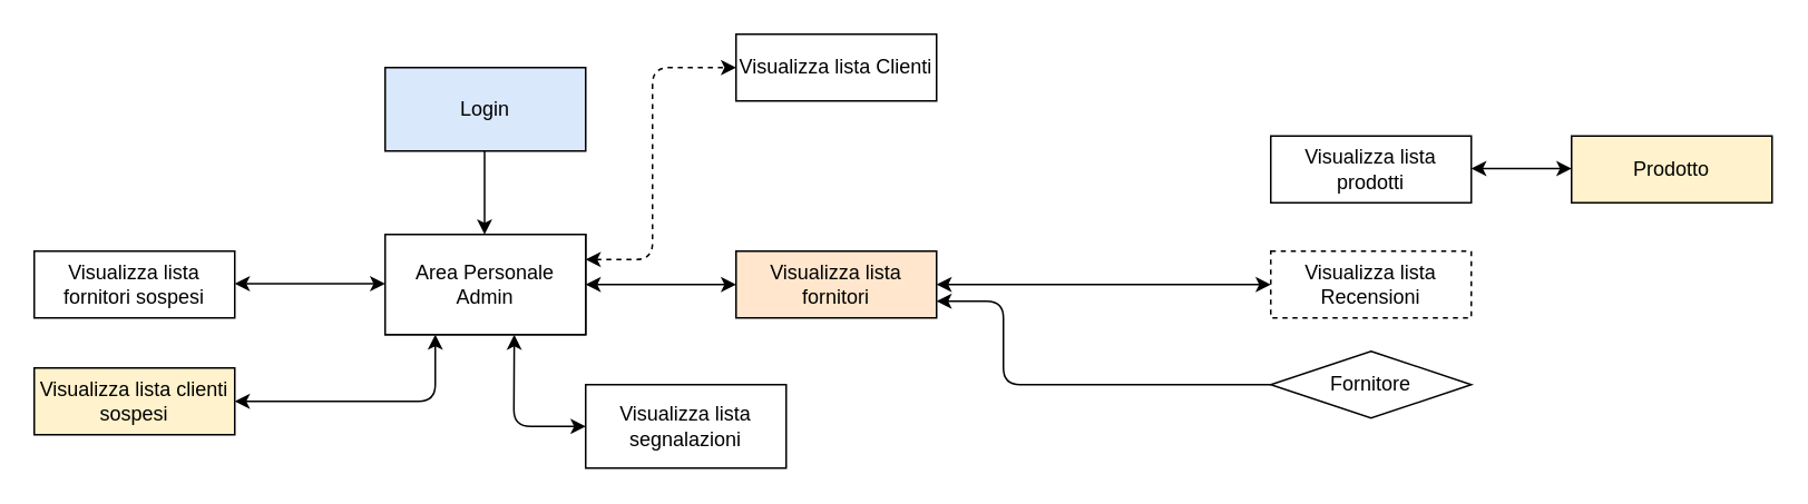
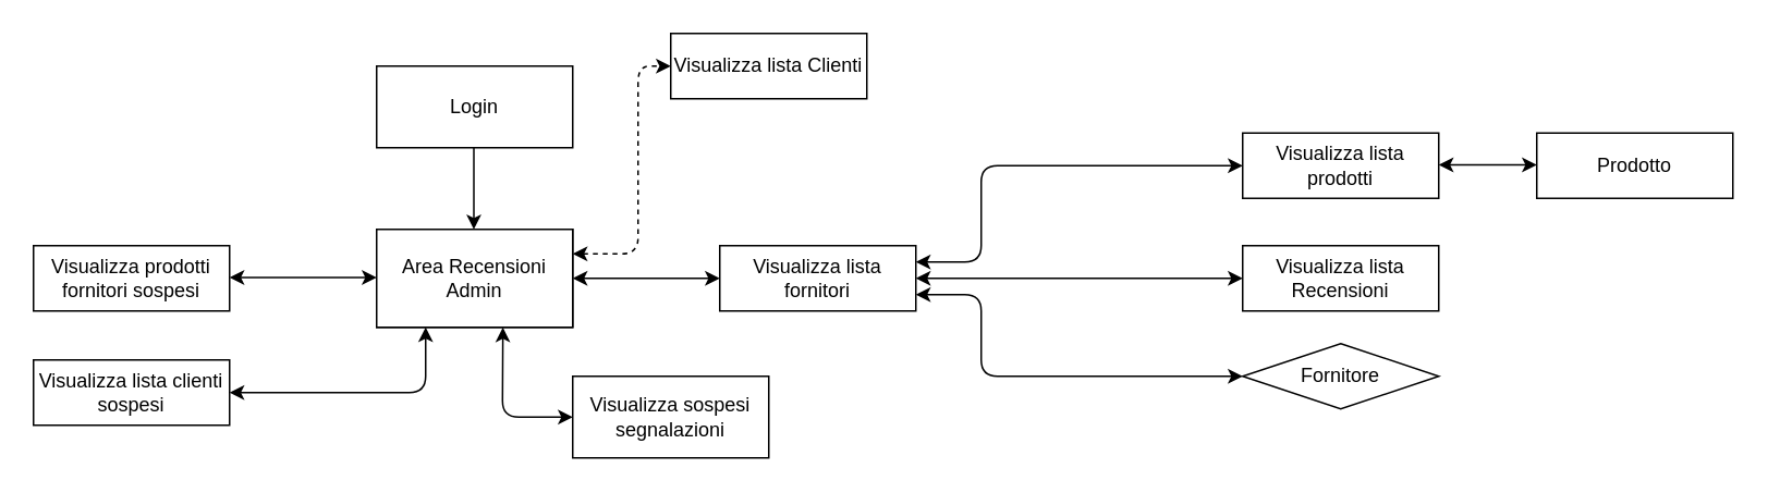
- <mxCell id="17" value="Visualizza lista Clienti" style="rounded=0;whiteSpace=wrap;html=1;" parent="1" vertex="1"><mxGeometry x="440" y="20" width="120" height="40" as="geometry" /></mxCell>
+ <mxCell id="17" value="Visualizza lista Clienti" style="rounded=0;whiteSpace=wrap;html=1;" parent="1" vertex="1"><mxGeometry x="410" y="20" width="120" height="40" as="geometry" /></mxCell>
- <mxCell id="2" value="Login" style="rounded=0;whiteSpace=wrap;html=1;fillColor=#dae8fc;" parent="1" vertex="1"><mxGeometry x="230" y="40" width="120" height="50" as="geometry" /></mxCell>
+ <mxCell id="2" value="Login" style="rounded=0;whiteSpace=wrap;html=1;" parent="1" vertex="1"><mxGeometry x="230" y="40" width="120" height="50" as="geometry" /></mxCell>
+ <mxCell id="8" value="" style="endArrow=classic;startArrow=classic;html=1;exitX=1;exitY=0.25;exitDx=0;exitDy=0;entryX=0;entryY=0.5;entryDx=0;entryDy=0;" parent="1" source="5" target="6" edge="1"><mxGeometry width="50" height="50" relative="1" as="geometry"><mxPoint x="380" y="320" as="sourcePoint" /><mxPoint x="430" y="270" as="targetPoint" /><Array as="points"><mxPoint x="600" y="160" /><mxPoint x="600" y="101" /></Array></mxGeometry></mxCell>
- <mxCell id="9" value="Prodotto" style="rounded=0;whiteSpace=wrap;html=1;fillColor=#fff2cc;" parent="1" vertex="1"><mxGeometry x="940" y="81" width="120" height="40" as="geometry" /></mxCell>
+ <mxCell id="9" value="Prodotto" style="rounded=0;whiteSpace=wrap;html=1;" parent="1" vertex="1"><mxGeometry x="940" y="81" width="120" height="40" as="geometry" /></mxCell>
- <mxCell id="19" value="Visualizza lista fornitori sospesi" style="rounded=0;whiteSpace=wrap;html=1;" parent="1" vertex="1"><mxGeometry x="20" y="150" width="120" height="40" as="geometry" /></mxCell>
+ <mxCell id="19" value="Visualizza prodotti fornitori sospesi" style="rounded=0;whiteSpace=wrap;html=1;" parent="1" vertex="1"><mxGeometry x="20" y="150" width="120" height="40" as="geometry" /></mxCell>
- <mxCell id="21" value="Area Personale Admin" style="rounded=0;whiteSpace=wrap;html=1;" parent="1" vertex="1"><mxGeometry x="230" y="140" width="120" height="60" as="geometry" /></mxCell>
+ <mxCell id="21" value="Area Recensioni Admin" style="rounded=0;whiteSpace=wrap;html=1;" parent="1" vertex="1"><mxGeometry x="230" y="140" width="120" height="60" as="geometry" /></mxCell>
- <mxCell id="5" value="Visualizza lista fornitori" style="rounded=0;whiteSpace=wrap;html=1;fillColor=#ffe6cc;" parent="1" vertex="1"><mxGeometry x="440" y="150" width="120" height="40" as="geometry" /></mxCell>
+ <mxCell id="5" value="Visualizza lista fornitori" style="rounded=0;whiteSpace=wrap;html=1;" parent="1" vertex="1"><mxGeometry x="440" y="150" width="120" height="40" as="geometry" /></mxCell>
- <mxCell id="14" value="Visualizza lista Recensioni" style="rounded=0;whiteSpace=wrap;html=1;dashed=1;" parent="1" vertex="1"><mxGeometry x="760" y="150" width="120" height="40" as="geometry" /></mxCell>
+ <mxCell id="14" value="Visualizza lista Recensioni" style="rounded=0;whiteSpace=wrap;html=1;" parent="1" vertex="1"><mxGeometry x="760" y="150" width="120" height="40" as="geometry" /></mxCell>
- <mxCell id="12" value="" style="endArrow=none;startArrow=classic;html=1;exitX=1;exitY=0.75;exitDx=0;exitDy=0;entryX=0;entryY=0.5;entryDx=0;entryDy=0;" parent="1" source="5" target="11" edge="1"><mxGeometry width="50" height="50" relative="1" as="geometry"><mxPoint x="540" y="280" as="sourcePoint" /><mxPoint x="590" y="370" as="targetPoint" /><Array as="points"><mxPoint x="600" y="180" /><mxPoint x="600" y="230" /></Array></mxGeometry></mxCell>
+ <mxCell id="12" value="" style="endArrow=classic;startArrow=classic;html=1;exitX=1;exitY=0.75;exitDx=0;exitDy=0;entryX=0;entryY=0.5;entryDx=0;entryDy=0;" parent="1" source="5" target="11" edge="1"><mxGeometry width="50" height="50" relative="1" as="geometry"><mxPoint x="540" y="280" as="sourcePoint" /><mxPoint x="590" y="370" as="targetPoint" /><Array as="points"><mxPoint x="600" y="180" /><mxPoint x="600" y="230" /></Array></mxGeometry></mxCell>
- <mxCell id="16" value="Visualizza lista clienti sospesi" style="rounded=0;whiteSpace=wrap;html=1;fillColor=#fff2cc;" parent="1" vertex="1"><mxGeometry x="20" y="220" width="120" height="40" as="geometry" /></mxCell>
+ <mxCell id="16" value="Visualizza lista clienti sospesi" style="rounded=0;whiteSpace=wrap;html=1;" parent="1" vertex="1"><mxGeometry x="20" y="220" width="120" height="40" as="geometry" /></mxCell>
- <mxCell id="13" value="Visualizza lista segnalazioni" style="rounded=0;whiteSpace=wrap;html=1;" parent="1" vertex="1"><mxGeometry x="350" y="230" width="120" height="50" as="geometry" /></mxCell>
+ <mxCell id="13" value="Visualizza sospesi segnalazioni" style="rounded=0;whiteSpace=wrap;html=1;" parent="1" vertex="1"><mxGeometry x="350" y="230" width="120" height="50" as="geometry" /></mxCell>
